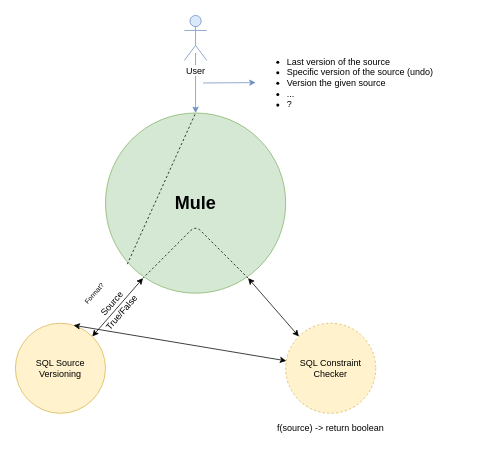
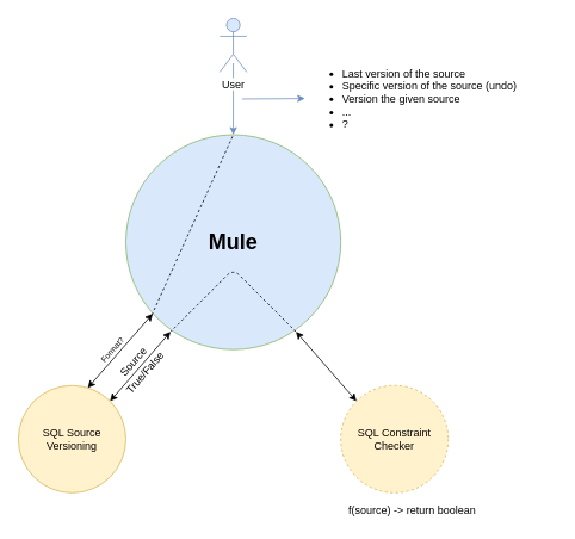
- <mxCell id="3" value="&lt;font style=&quot;font-size: 24px&quot;&gt;&lt;b&gt;Mule&lt;/b&gt;&lt;/font&gt;" style="ellipse;whiteSpace=wrap;html=1;aspect=fixed;fillColor=#d5e8d4;strokeColor=#82b366;" parent="1" vertex="1"><mxGeometry x="140" y="150" width="240" height="240" as="geometry" /></mxCell>
+ <mxCell id="3" value="&lt;font style=&quot;font-size: 24px&quot;&gt;&lt;b&gt;Mule&lt;/b&gt;&lt;/font&gt;" style="ellipse;whiteSpace=wrap;html=1;aspect=fixed;fillColor=#dae8fc;strokeColor=#82b366;" parent="1" vertex="1"><mxGeometry x="140" y="150" width="240" height="240" as="geometry" /></mxCell>
- <mxCell id="6" value="" style="endArrow=classic;startArrow=classic;html=1;exitX=0.646;exitY=0.023;exitDx=0;exitDy=0;exitPerimeter=0;" parent="1" source="2" target="4" edge="1"><mxGeometry width="50" height="50" relative="1" as="geometry"><mxPoint x="110" y="420" as="sourcePoint" /><mxPoint x="160" y="350" as="targetPoint" /></mxGeometry></mxCell>
+ <mxCell id="6" value="" style="endArrow=classic;startArrow=classic;html=1;exitX=0.646;exitY=0.023;exitDx=0;exitDy=0;exitPerimeter=0;entryX=0.125;entryY=0.833;entryDx=0;entryDy=0;entryPerimeter=0;" parent="1" source="2" target="3" edge="1"><mxGeometry width="50" height="50" relative="1" as="geometry"><mxPoint x="110" y="420" as="sourcePoint" /><mxPoint x="160" y="350" as="targetPoint" /></mxGeometry></mxCell>
- <mxCell id="14" value="f(source) -&amp;gt; return boolean" style="text;html=1;strokeColor=none;fillColor=none;align=center;verticalAlign=middle;whiteSpace=wrap;rounded=0;" parent="1" vertex="1"><mxGeometry x="360" y="560" width="160" height="20" as="geometry" /></mxCell>
+ <mxCell id="14" value="f(source) -&amp;gt; return boolean" style="text;html=1;strokeColor=none;fillColor=none;align=center;verticalAlign=middle;whiteSpace=wrap;rounded=0;" parent="1" vertex="1"><mxGeometry x="380" y="560" width="160" height="20" as="geometry" /></mxCell>
